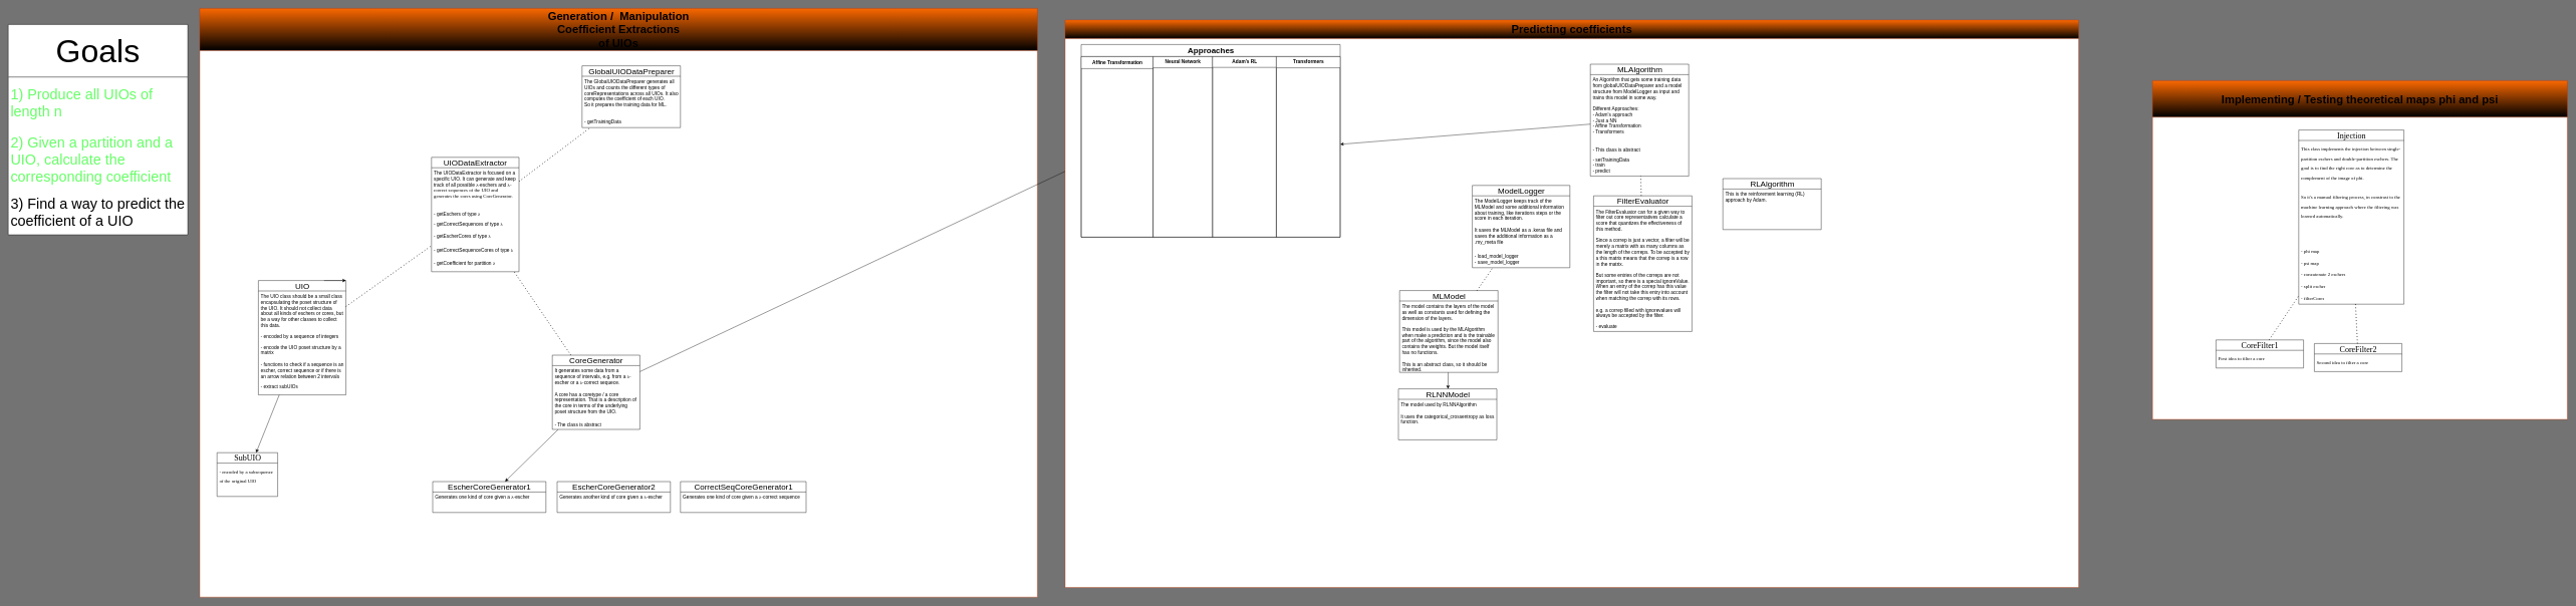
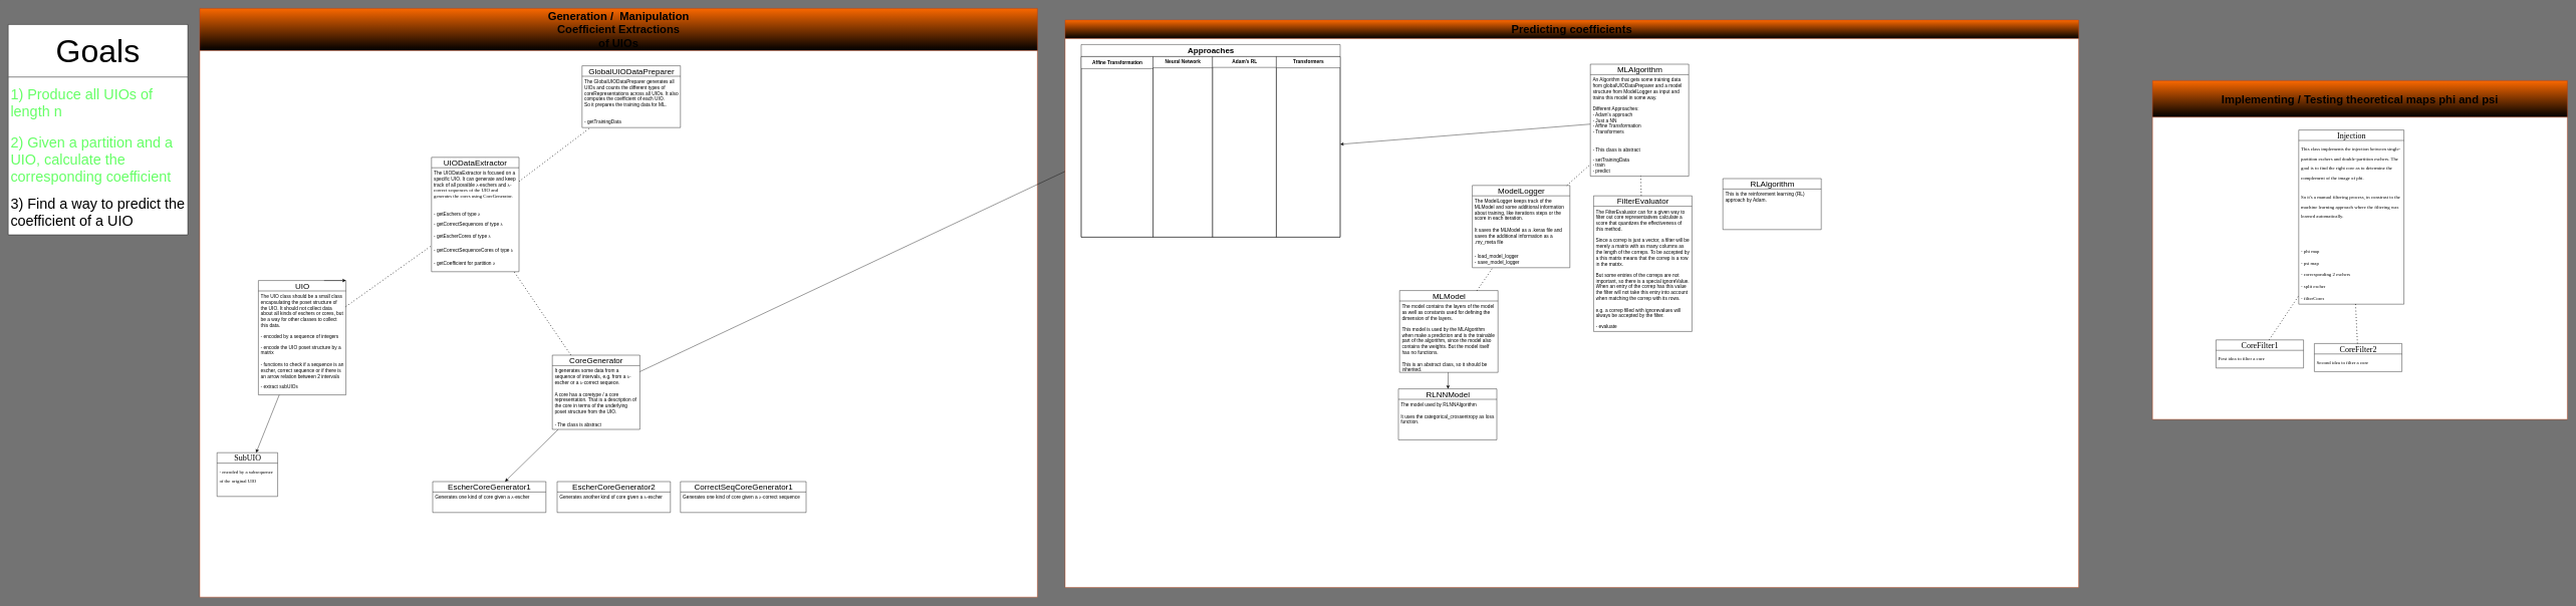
+ <mxCell id="60" value="" style="endArrow=none;dashed=1;html=1;dashPattern=1 3;strokeWidth=2;" edge="1" parent="37" source="43" target="51"><mxGeometry width="50" height="50" relative="1" as="geometry"><mxPoint x="1128" y="444" as="sourcePoint" /><mxPoint x="1051" y="730" as="targetPoint" /></mxGeometry></mxCell>
- <mxCell id="68" value="&lt;font style=&quot;font-size: 12px;&quot;&gt;-&amp;nbsp;concatenate 2 eschers&lt;/font&gt;" style="text;strokeColor=none;fillColor=none;align=left;verticalAlign=top;spacingLeft=4;spacingRight=4;overflow=hidden;rotatable=0;points=[[0,0.5],[1,0.5]];portConstraint=eastwest;whiteSpace=wrap;html=1;fontFamily=Verdana;fontSize=20;" parent="64" vertex="1"><mxGeometry y="339" width="262" height="30" as="geometry" /></mxCell>
+ <mxCell id="68" value="&lt;font style=&quot;font-size: 12px;&quot;&gt;-&amp;nbsp;corresponding 2 eschers&lt;/font&gt;" style="text;strokeColor=none;fillColor=none;align=left;verticalAlign=top;spacingLeft=4;spacingRight=4;overflow=hidden;rotatable=0;points=[[0,0.5],[1,0.5]];portConstraint=eastwest;whiteSpace=wrap;html=1;fontFamily=Verdana;fontSize=20;" parent="64" vertex="1"><mxGeometry y="339" width="262" height="30" as="geometry" /></mxCell>
